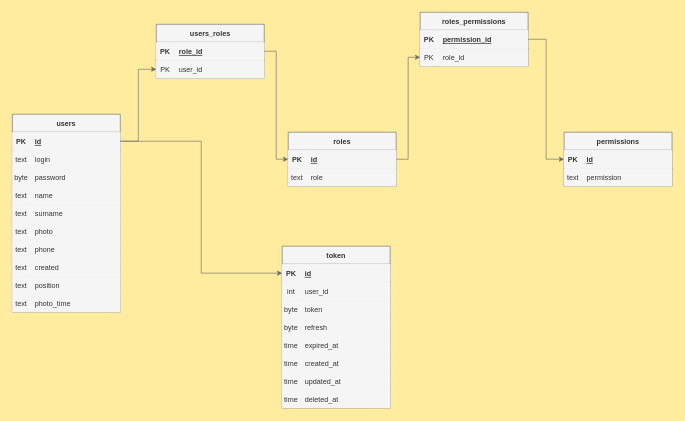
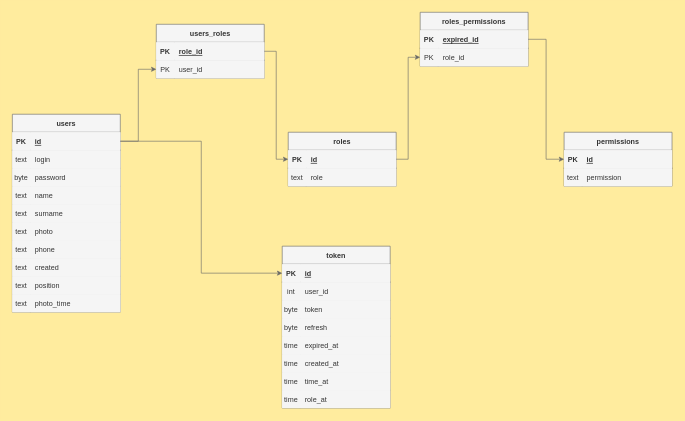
- <mxCell id="50" value="permission_id" style="shape=partialRectangle;connectable=0;top=0;left=0;bottom=0;right=0;align=left;spacingLeft=6;fontStyle=5;overflow=hidden;labelBackgroundColor=none;labelBorderColor=none;fillColor=#f5f5f5;strokeColor=#666666;fontColor=#333333;" parent="48" vertex="1"><mxGeometry x="30" width="150" height="30" as="geometry"><mxRectangle width="150" height="30" as="alternateBounds" /></mxGeometry></mxCell>
+ <mxCell id="50" value="expired_id" style="shape=partialRectangle;connectable=0;top=0;left=0;bottom=0;right=0;align=left;spacingLeft=6;fontStyle=5;overflow=hidden;labelBackgroundColor=none;labelBorderColor=none;fillColor=#f5f5f5;strokeColor=#666666;fontColor=#333333;" parent="48" vertex="1"><mxGeometry x="30" width="150" height="30" as="geometry"><mxRectangle width="150" height="30" as="alternateBounds" /></mxGeometry></mxCell>
- <mxCell id="82" value="updated_at" style="shape=partialRectangle;connectable=0;top=0;left=0;bottom=0;right=0;align=left;spacingLeft=6;overflow=hidden;labelBackgroundColor=none;labelBorderColor=none;fillColor=#f5f5f5;strokeColor=#666666;fontColor=#333333;" parent="80" vertex="1"><mxGeometry x="30" width="150" height="30" as="geometry"><mxRectangle width="150" height="30" as="alternateBounds" /></mxGeometry></mxCell>
+ <mxCell id="82" value="time_at" style="shape=partialRectangle;connectable=0;top=0;left=0;bottom=0;right=0;align=left;spacingLeft=6;overflow=hidden;labelBackgroundColor=none;labelBorderColor=none;fillColor=#f5f5f5;strokeColor=#666666;fontColor=#333333;" parent="80" vertex="1"><mxGeometry x="30" width="150" height="30" as="geometry"><mxRectangle width="150" height="30" as="alternateBounds" /></mxGeometry></mxCell>
- <mxCell id="85" value="deleted_at" style="shape=partialRectangle;connectable=0;top=0;left=0;bottom=0;right=0;align=left;spacingLeft=6;overflow=hidden;labelBackgroundColor=none;labelBorderColor=none;fillColor=#f5f5f5;strokeColor=#666666;fontColor=#333333;" parent="83" vertex="1"><mxGeometry x="30" width="150" height="30" as="geometry"><mxRectangle width="150" height="30" as="alternateBounds" /></mxGeometry></mxCell>
+ <mxCell id="85" value="role_at" style="shape=partialRectangle;connectable=0;top=0;left=0;bottom=0;right=0;align=left;spacingLeft=6;overflow=hidden;labelBackgroundColor=none;labelBorderColor=none;fillColor=#f5f5f5;strokeColor=#666666;fontColor=#333333;" parent="83" vertex="1"><mxGeometry x="30" width="150" height="30" as="geometry"><mxRectangle width="150" height="30" as="alternateBounds" /></mxGeometry></mxCell>
